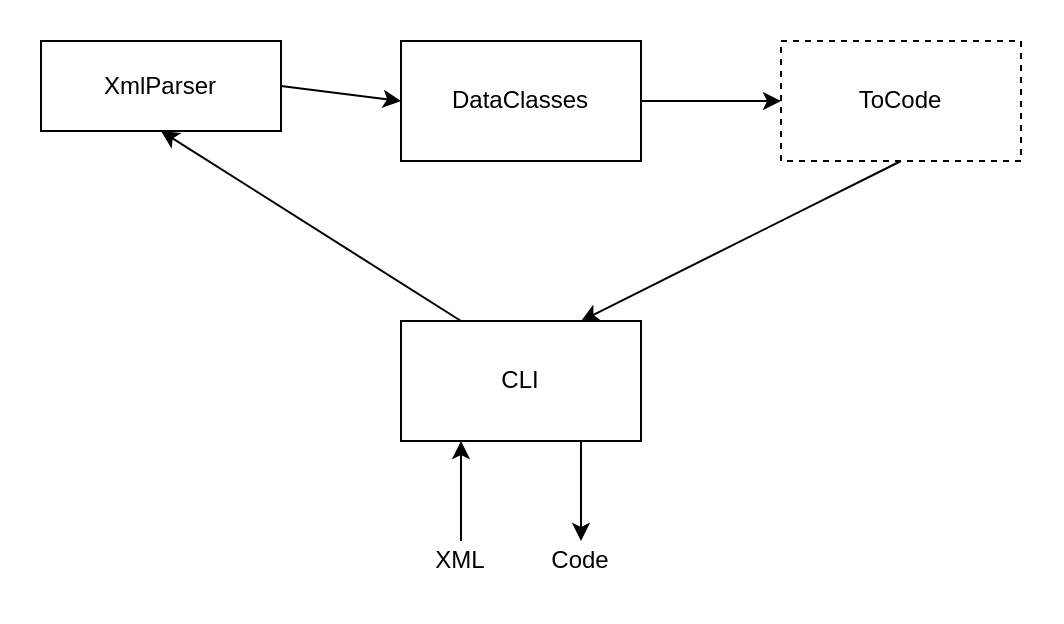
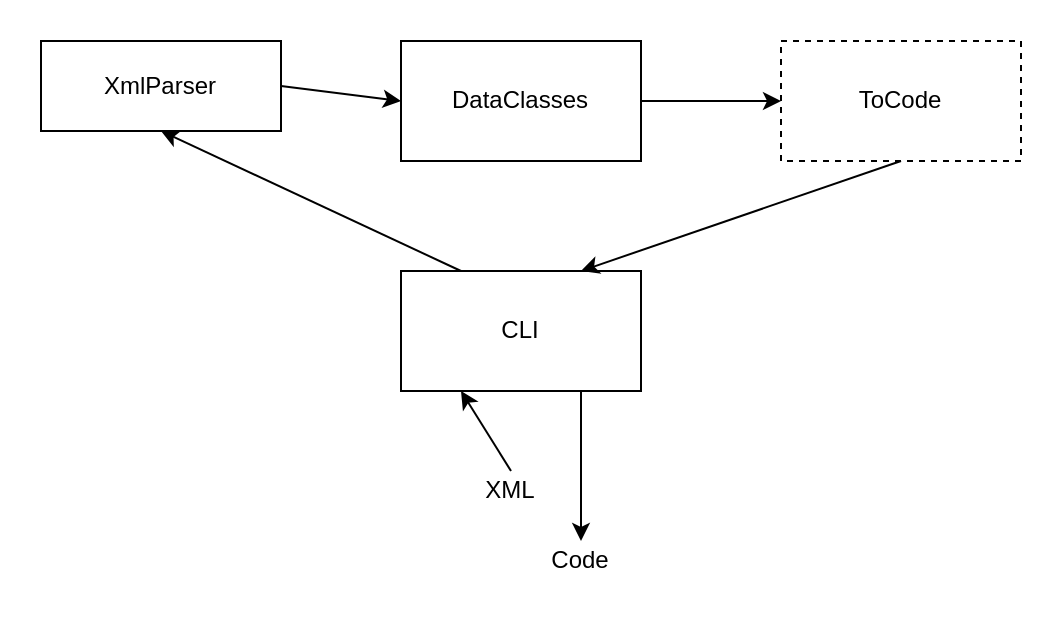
- <mxCell id="2" value="CLI" style="rounded=0;whiteSpace=wrap;html=1;" vertex="1" parent="1"><mxGeometry x="200" y="160" width="120" height="60" as="geometry" /></mxCell>
+ <mxCell id="2" value="CLI" style="rounded=0;whiteSpace=wrap;html=1;" vertex="1" parent="1"><mxGeometry x="200" y="135" width="120" height="60" as="geometry" /></mxCell>
- <mxCell id="10" value="XML" style="text;html=1;strokeColor=none;fillColor=none;align=center;verticalAlign=middle;whiteSpace=wrap;rounded=0;" vertex="1" parent="1"><mxGeometry x="210" y="270" width="40" height="20" as="geometry" /></mxCell>
+ <mxCell id="10" value="XML" style="text;html=1;strokeColor=none;fillColor=none;align=center;verticalAlign=middle;whiteSpace=wrap;rounded=0;" vertex="1" parent="1"><mxGeometry x="235" y="235" width="40" height="20" as="geometry" /></mxCell>
